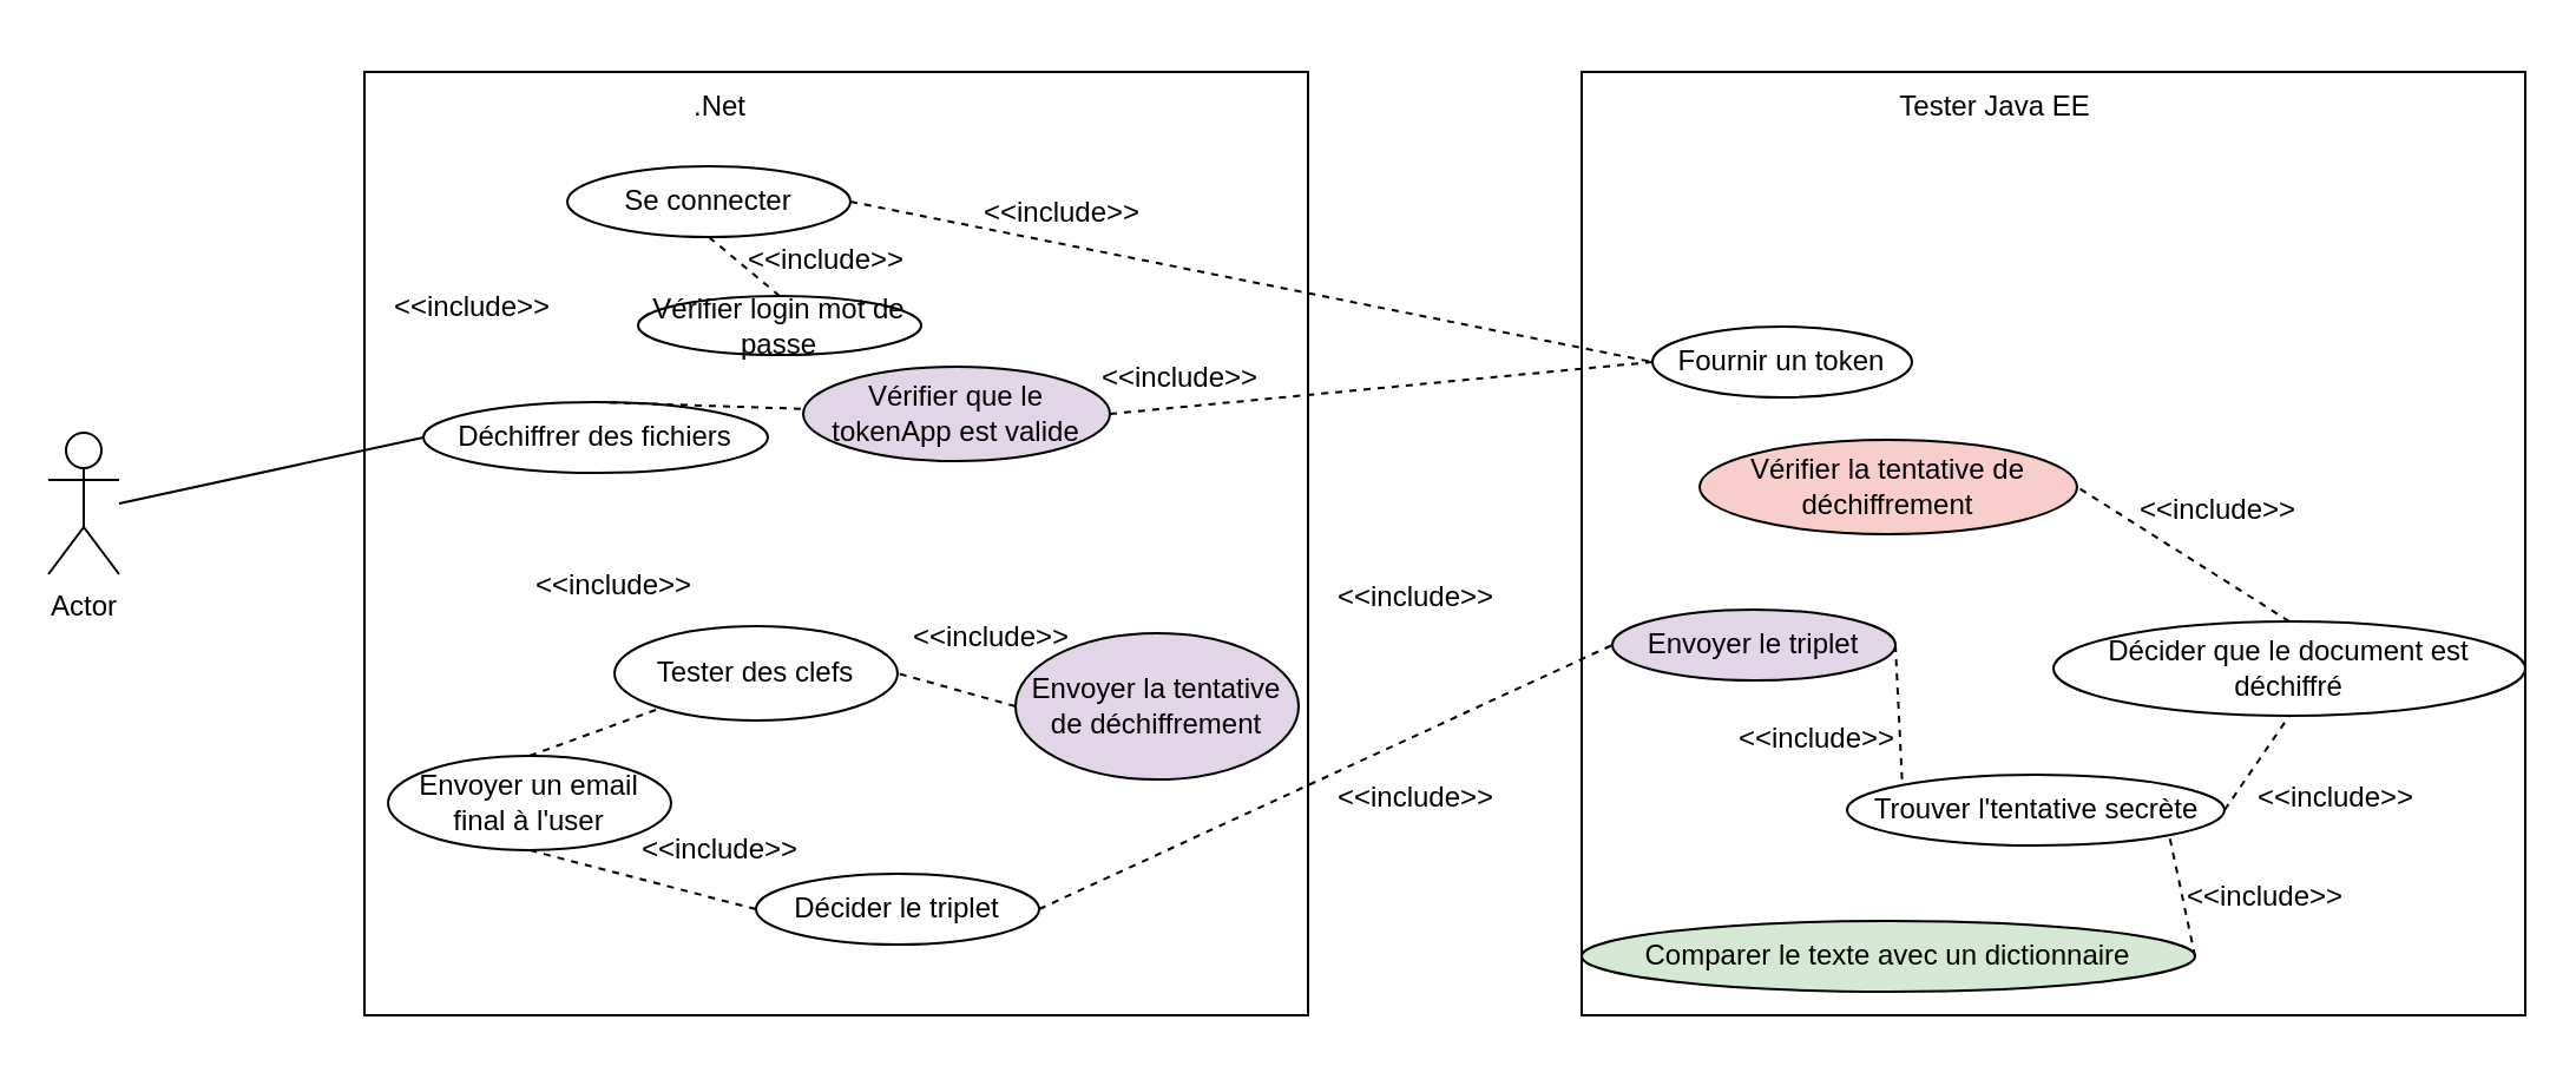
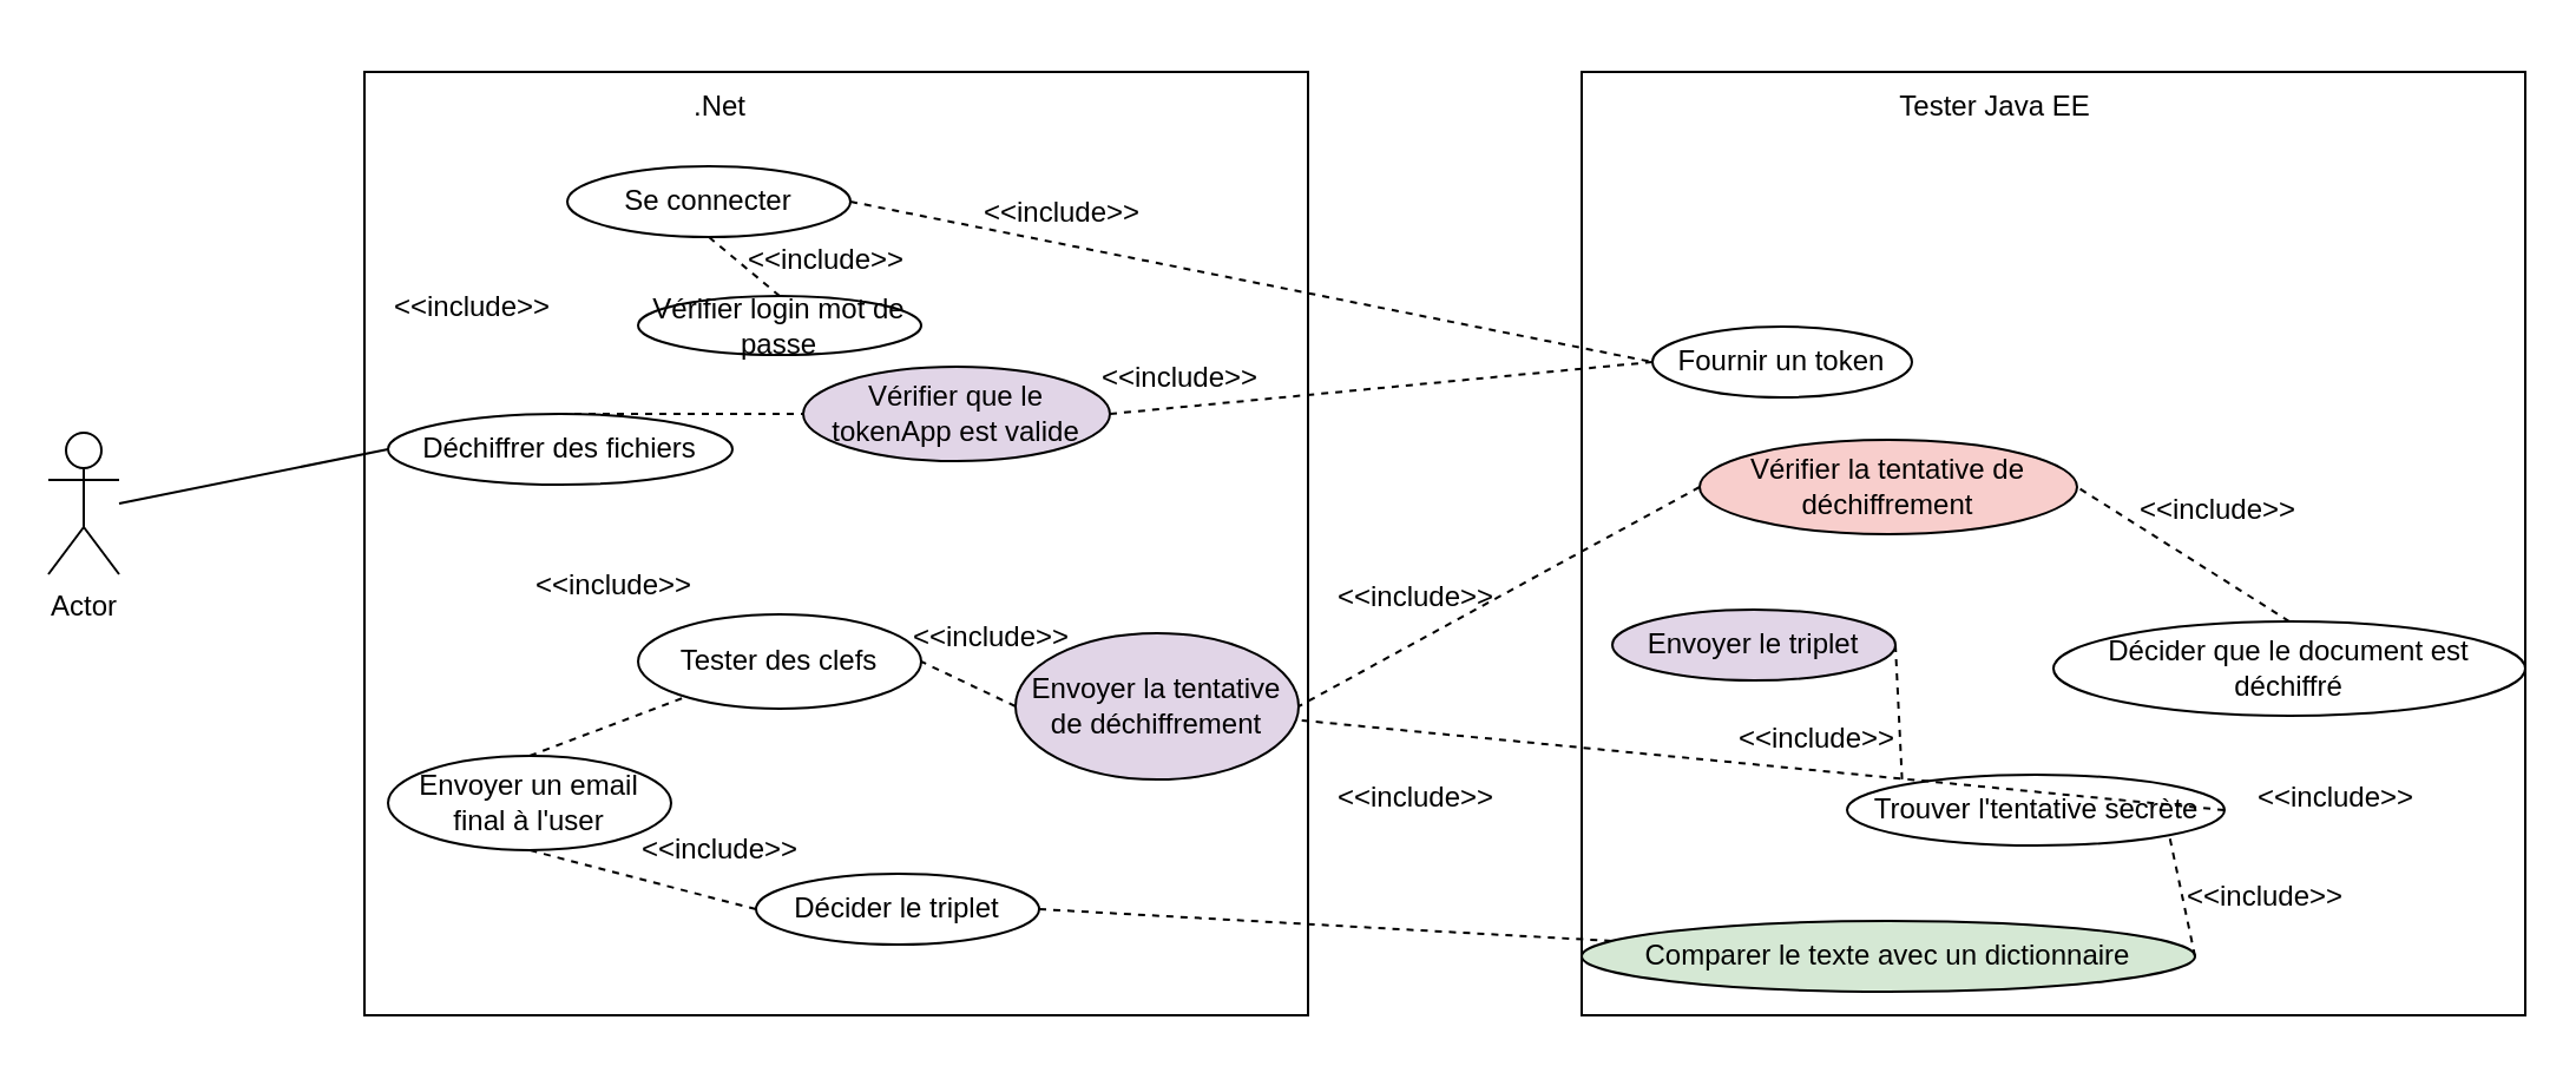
- <mxCell id="7" value="Déchiffrer des fichiers" style="ellipse;whiteSpace=wrap;html=1;" vertex="1" parent="1"><mxGeometry x="179" y="170" width="146" height="30" as="geometry" /></mxCell>
+ <mxCell id="7" value="Déchiffrer des fichiers" style="ellipse;whiteSpace=wrap;html=1;" vertex="1" parent="1"><mxGeometry x="164" y="175" width="146" height="30" as="geometry" /></mxCell>
+ <mxCell id="33" value="" style="endArrow=none;dashed=1;html=1;entryX=1;entryY=0.5;entryDx=0;entryDy=0;exitX=0;exitY=0.5;exitDx=0;exitDy=0;" edge="1" parent="1" source="28" target="27"><mxGeometry width="50" height="50" relative="1" as="geometry"><mxPoint x="950" y="550" as="sourcePoint" /><mxPoint x="1000" y="500" as="targetPoint" /></mxGeometry></mxCell>
- <mxCell id="26" value="Tester des clefs" style="ellipse;whiteSpace=wrap;html=1;" vertex="1" parent="1"><mxGeometry x="260" y="265" width="120" height="40" as="geometry" /></mxCell>
+ <mxCell id="26" value="Tester des clefs" style="ellipse;whiteSpace=wrap;html=1;" vertex="1" parent="1"><mxGeometry x="270" y="260" width="120" height="40" as="geometry" /></mxCell>
- <mxCell id="30" value="" style="endArrow=none;dashed=1;html=1;entryX=0.5;entryY=1;entryDx=0;entryDy=0;exitX=1;exitY=0.5;exitDx=0;exitDy=0;" edge="1" parent="1" source="22" target="23"><mxGeometry width="50" height="50" relative="1" as="geometry"><mxPoint x="580" y="408" as="sourcePoint" /><mxPoint x="630" y="358" as="targetPoint" /></mxGeometry></mxCell>
+ <mxCell id="30" value="" style="endArrow=none;dashed=1;html=1;exitX=1;exitY=0.5;exitDx=0;exitDy=0;" edge="1" parent="1" source="22" target="27"><mxGeometry width="50" height="50" relative="1" as="geometry"><mxPoint x="580" y="408" as="sourcePoint" /><mxPoint x="630" y="358" as="targetPoint" /></mxGeometry></mxCell>
- <mxCell id="32" value="" style="endArrow=none;dashed=1;html=1;entryX=0;entryY=0.5;entryDx=0;entryDy=0;exitX=1;exitY=0.5;exitDx=0;exitDy=0;" edge="1" parent="1" source="21" target="24"><mxGeometry width="50" height="50" relative="1" as="geometry"><mxPoint x="580" y="450" as="sourcePoint" /><mxPoint x="630" y="400" as="targetPoint" /></mxGeometry></mxCell>
+ <mxCell id="32" value="" style="endArrow=none;dashed=1;html=1;exitX=1;exitY=0.5;exitDx=0;exitDy=0;" edge="1" parent="1" source="21" target="45"><mxGeometry width="50" height="50" relative="1" as="geometry"><mxPoint x="580" y="450" as="sourcePoint" /><mxPoint x="630" y="400" as="targetPoint" /></mxGeometry></mxCell>
